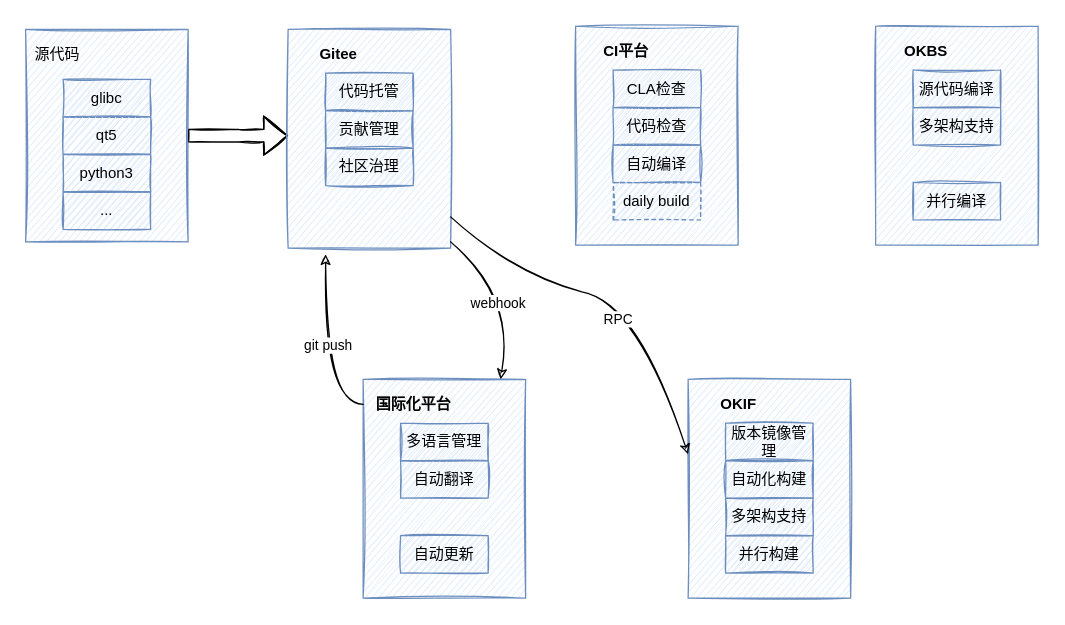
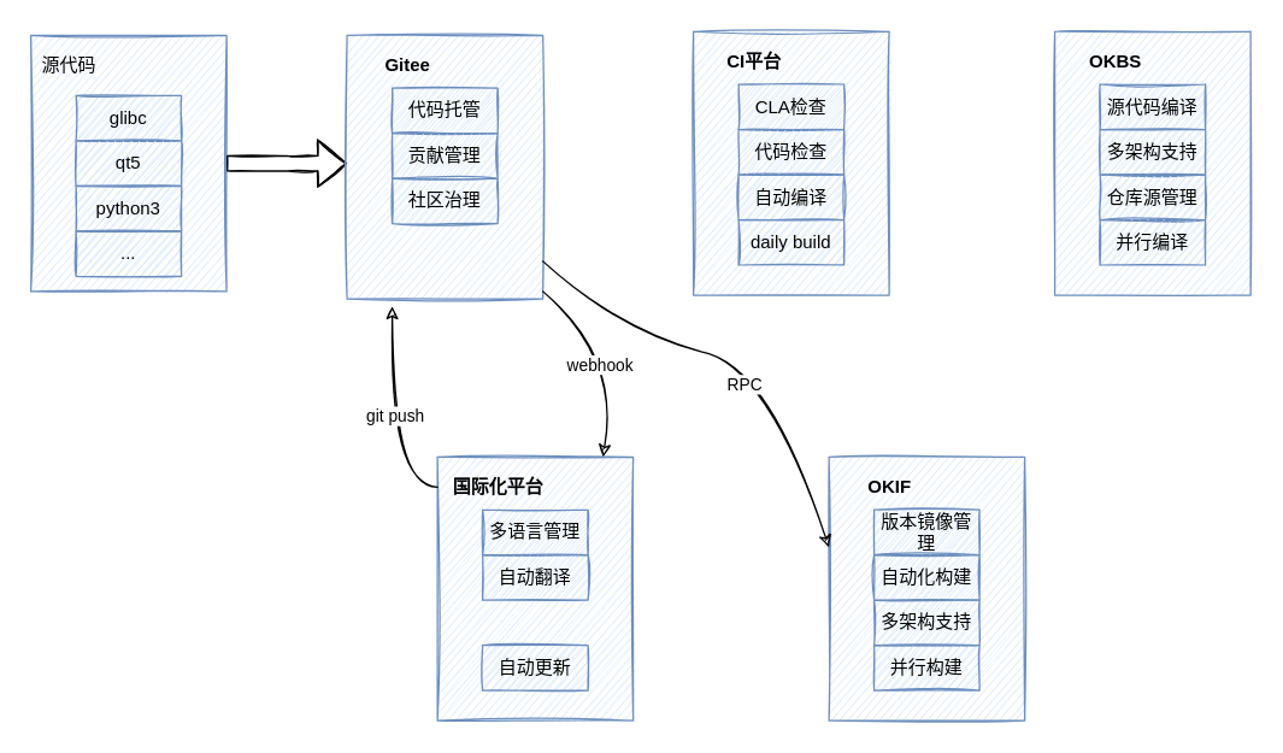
+ <mxCell id="33" value="仓库源管理" style="rounded=0;whiteSpace=wrap;html=1;fillColor=#dae8fc;strokeColor=#6c8ebf;sketch=1;" vertex="1" parent="30"><mxGeometry y="60" width="70" height="30" as="geometry" /></mxCell>
- <mxCell id="42" value="daily build" style="rounded=0;whiteSpace=wrap;html=1;fillColor=#dae8fc;strokeColor=#6c8ebf;sketch=1;dashed=1;" vertex="1" parent="38"><mxGeometry y="90" width="70" height="30" as="geometry" /></mxCell>
+ <mxCell id="42" value="daily build" style="rounded=0;whiteSpace=wrap;html=1;fillColor=#dae8fc;strokeColor=#6c8ebf;sketch=1;" vertex="1" parent="38"><mxGeometry y="90" width="70" height="30" as="geometry" /></mxCell>
